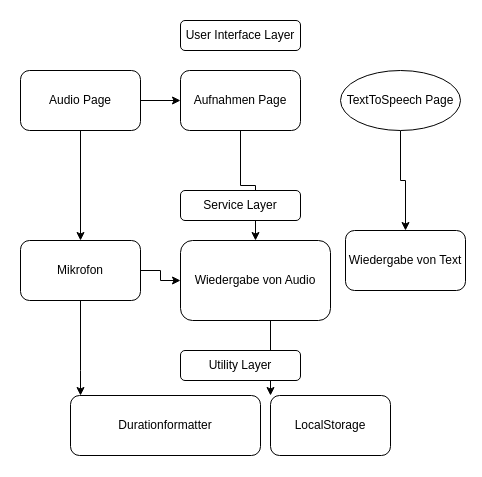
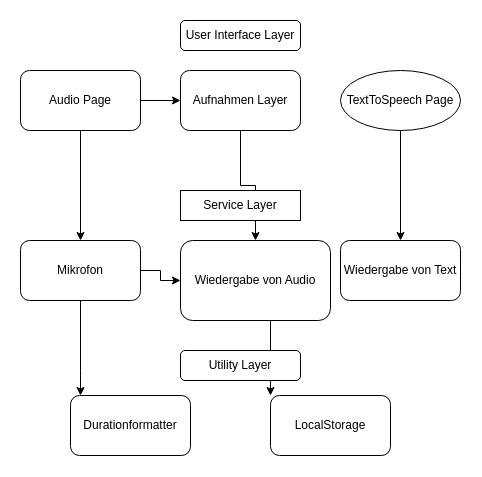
- <mxCell id="7" value="Aufnahmen Page" style="rounded=1;whiteSpace=wrap;html=1;" vertex="1" parent="1"><mxGeometry x="180" y="70" width="120" height="60" as="geometry" /></mxCell>
+ <mxCell id="7" value="Aufnahmen Layer" style="rounded=1;whiteSpace=wrap;html=1;" vertex="1" parent="1"><mxGeometry x="180" y="70" width="120" height="60" as="geometry" /></mxCell>
- <mxCell id="15" value="Service Layer" style="rounded=1;whiteSpace=wrap;html=1;" vertex="1" parent="1"><mxGeometry x="180" y="190" width="120" height="30" as="geometry" /></mxCell>
+ <mxCell id="15" value="Service Layer" style="whiteSpace=wrap;html=1;rounded=0;" vertex="1" parent="1"><mxGeometry x="180" y="190" width="120" height="30" as="geometry" /></mxCell>
- <mxCell id="16" value="Wiedergabe von Text" style="rounded=1;whiteSpace=wrap;html=1;" vertex="1" parent="1"><mxGeometry x="345" y="230" width="120" height="60" as="geometry" /></mxCell>
+ <mxCell id="16" value="Wiedergabe von Text" style="rounded=1;whiteSpace=wrap;html=1;" vertex="1" parent="1"><mxGeometry x="340" y="240" width="120" height="60" as="geometry" /></mxCell>
- <mxCell id="18" value="Durationformatter" style="rounded=1;whiteSpace=wrap;html=1;" vertex="1" parent="1"><mxGeometry x="70" y="395" width="190" height="60" as="geometry" /></mxCell>
+ <mxCell id="18" value="Durationformatter" style="rounded=1;whiteSpace=wrap;html=1;" vertex="1" parent="1"><mxGeometry x="70" y="395" width="120" height="60" as="geometry" /></mxCell>
